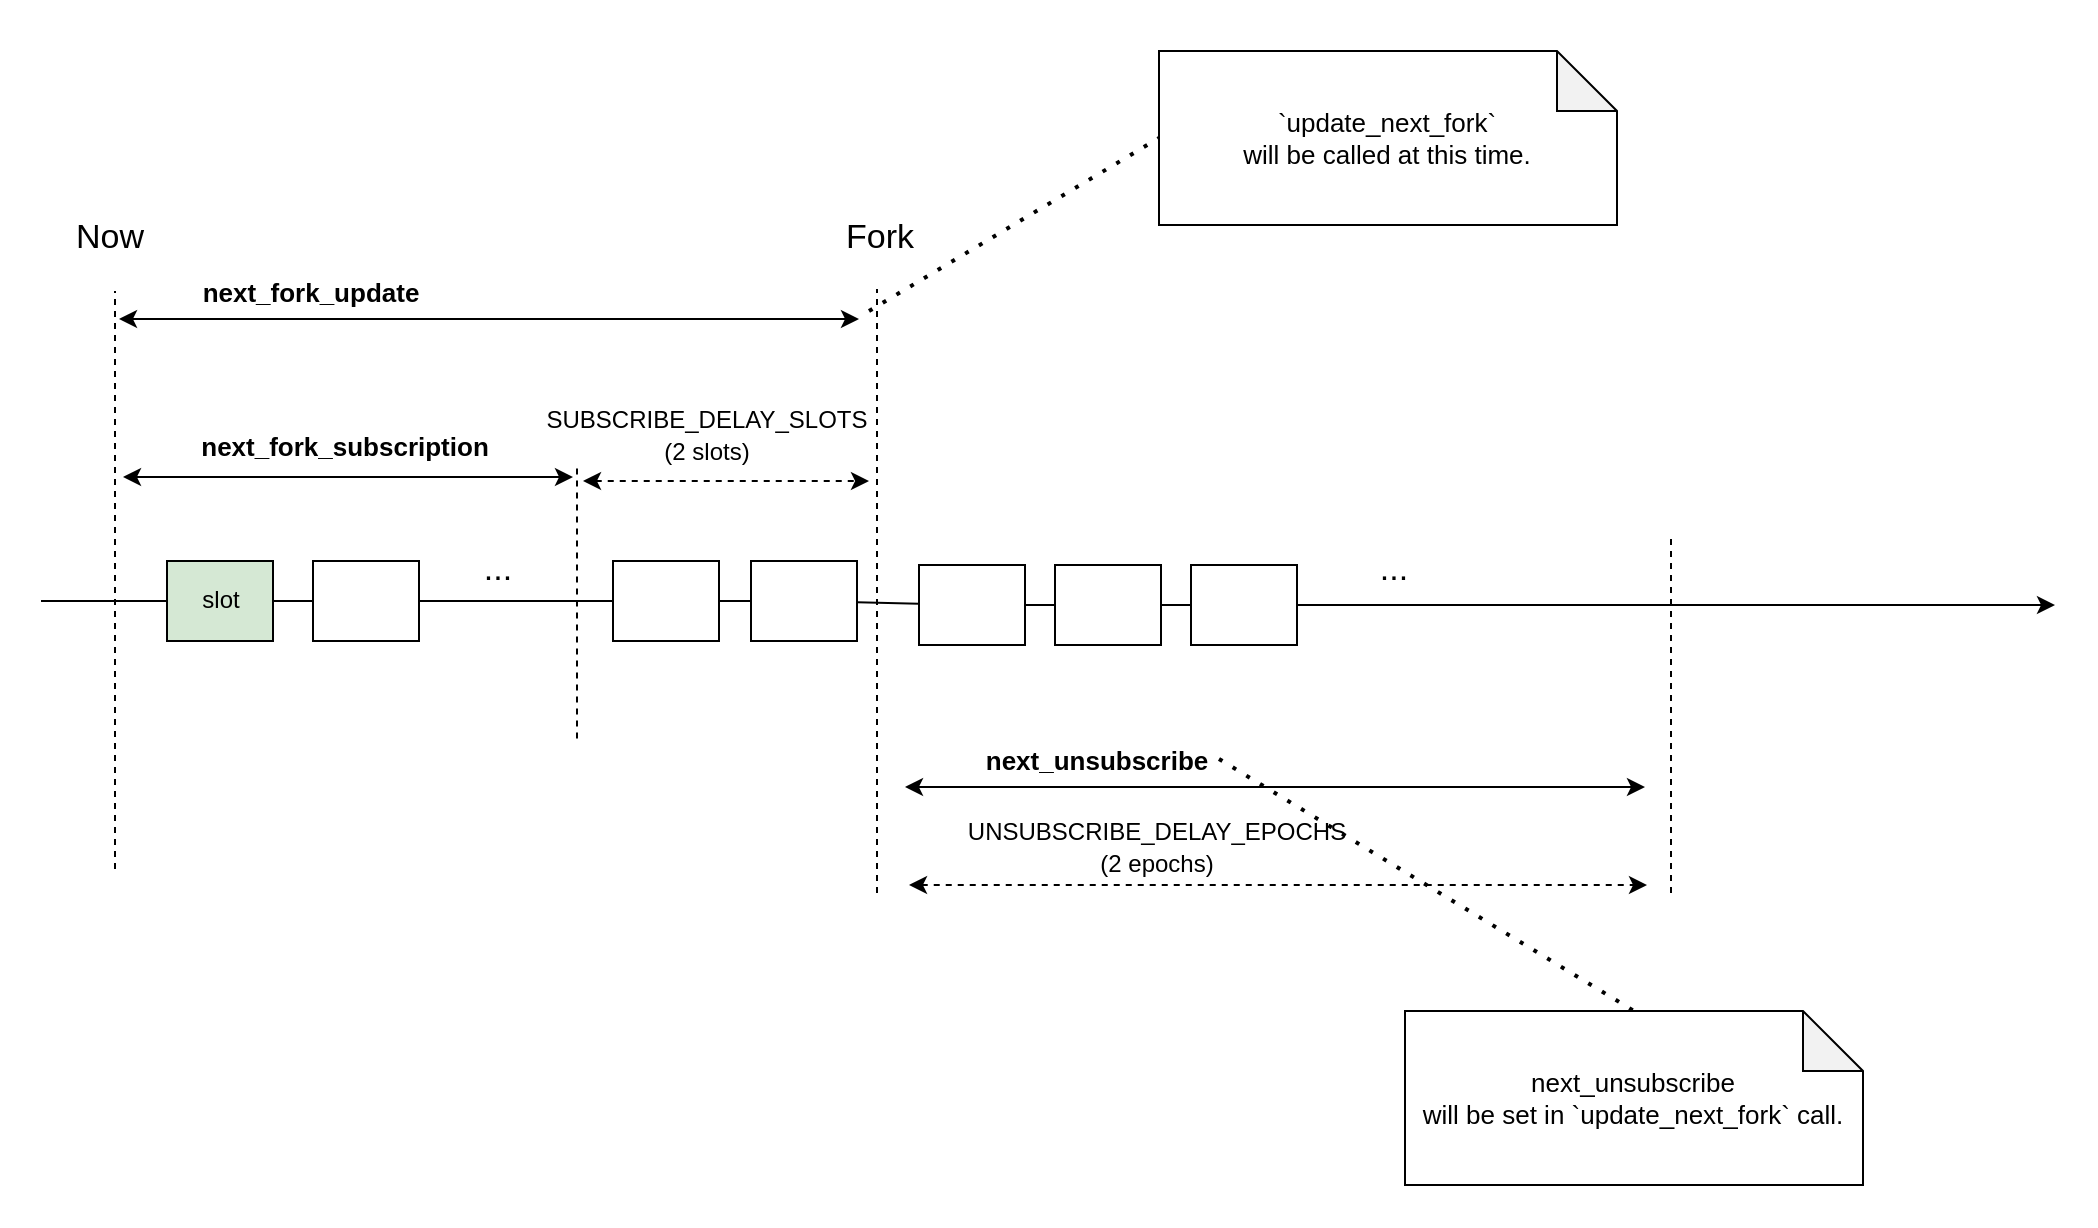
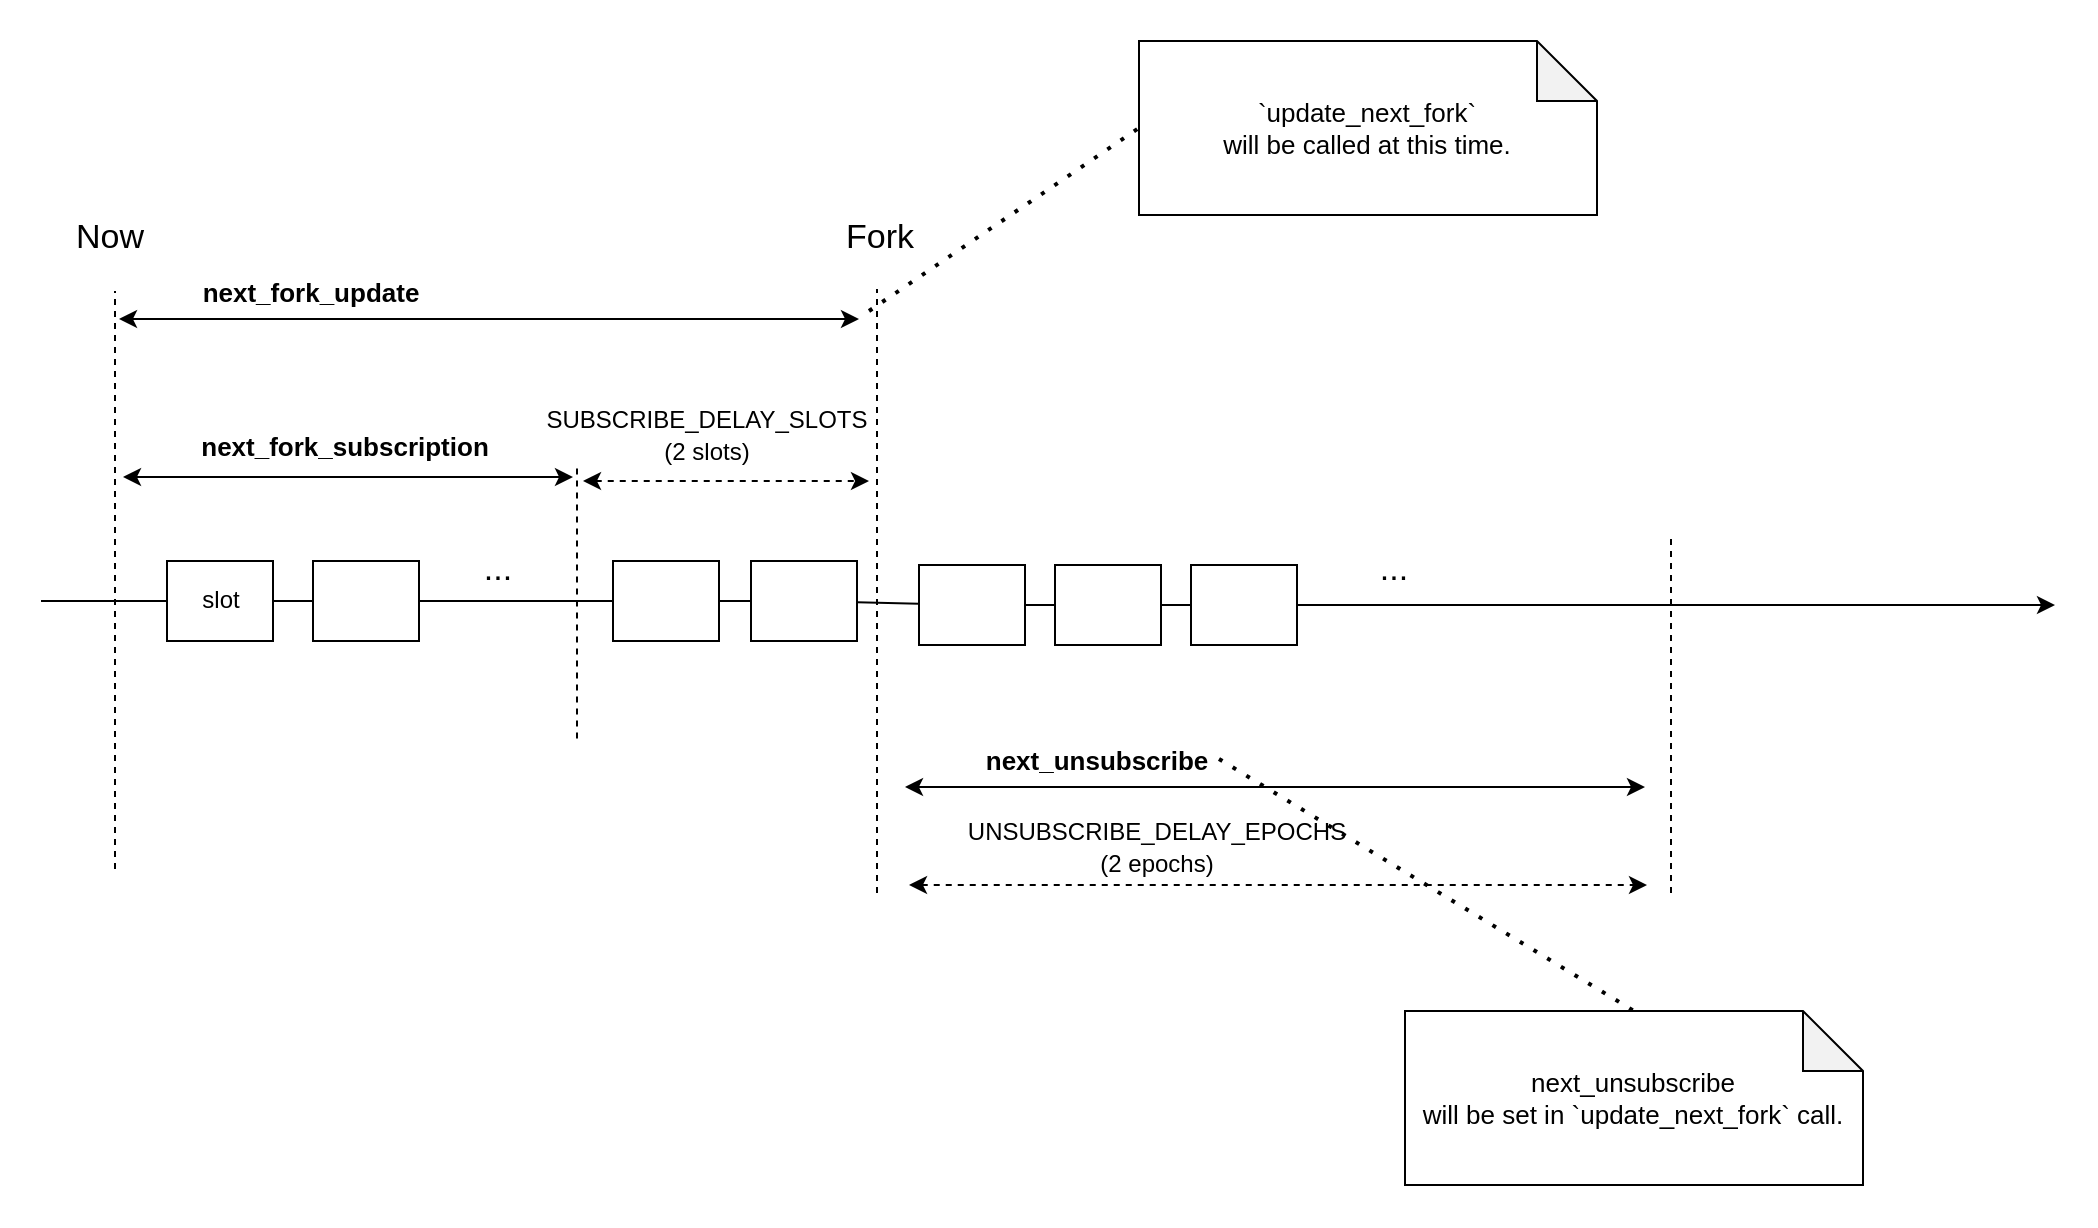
- <mxCell id="34" value="`update_next_fork`&lt;br&gt;will be called at this time." style="shape=note;whiteSpace=wrap;html=1;backgroundOutline=1;darkOpacity=0.05;fontSize=13;" vertex="1" parent="1"><mxGeometry x="579" y="25" width="229" height="87" as="geometry" /></mxCell>
+ <mxCell id="34" value="`update_next_fork`&lt;br&gt;will be called at this time." style="shape=note;whiteSpace=wrap;html=1;backgroundOutline=1;darkOpacity=0.05;fontSize=13;" vertex="1" parent="1"><mxGeometry x="569" y="20" width="229" height="87" as="geometry" /></mxCell>
- <mxCell id="4" value="slot" style="html=1;dashed=0;whitespace=wrap;fontStyle=0;fillColor=#d5e8d4;" parent="1" vertex="1"><mxGeometry x="83" y="280" width="53" height="40" as="geometry" /></mxCell>
+ <mxCell id="4" value="slot" style="html=1;dashed=0;whitespace=wrap;fontStyle=0" parent="1" vertex="1"><mxGeometry x="83" y="280" width="53" height="40" as="geometry" /></mxCell>
